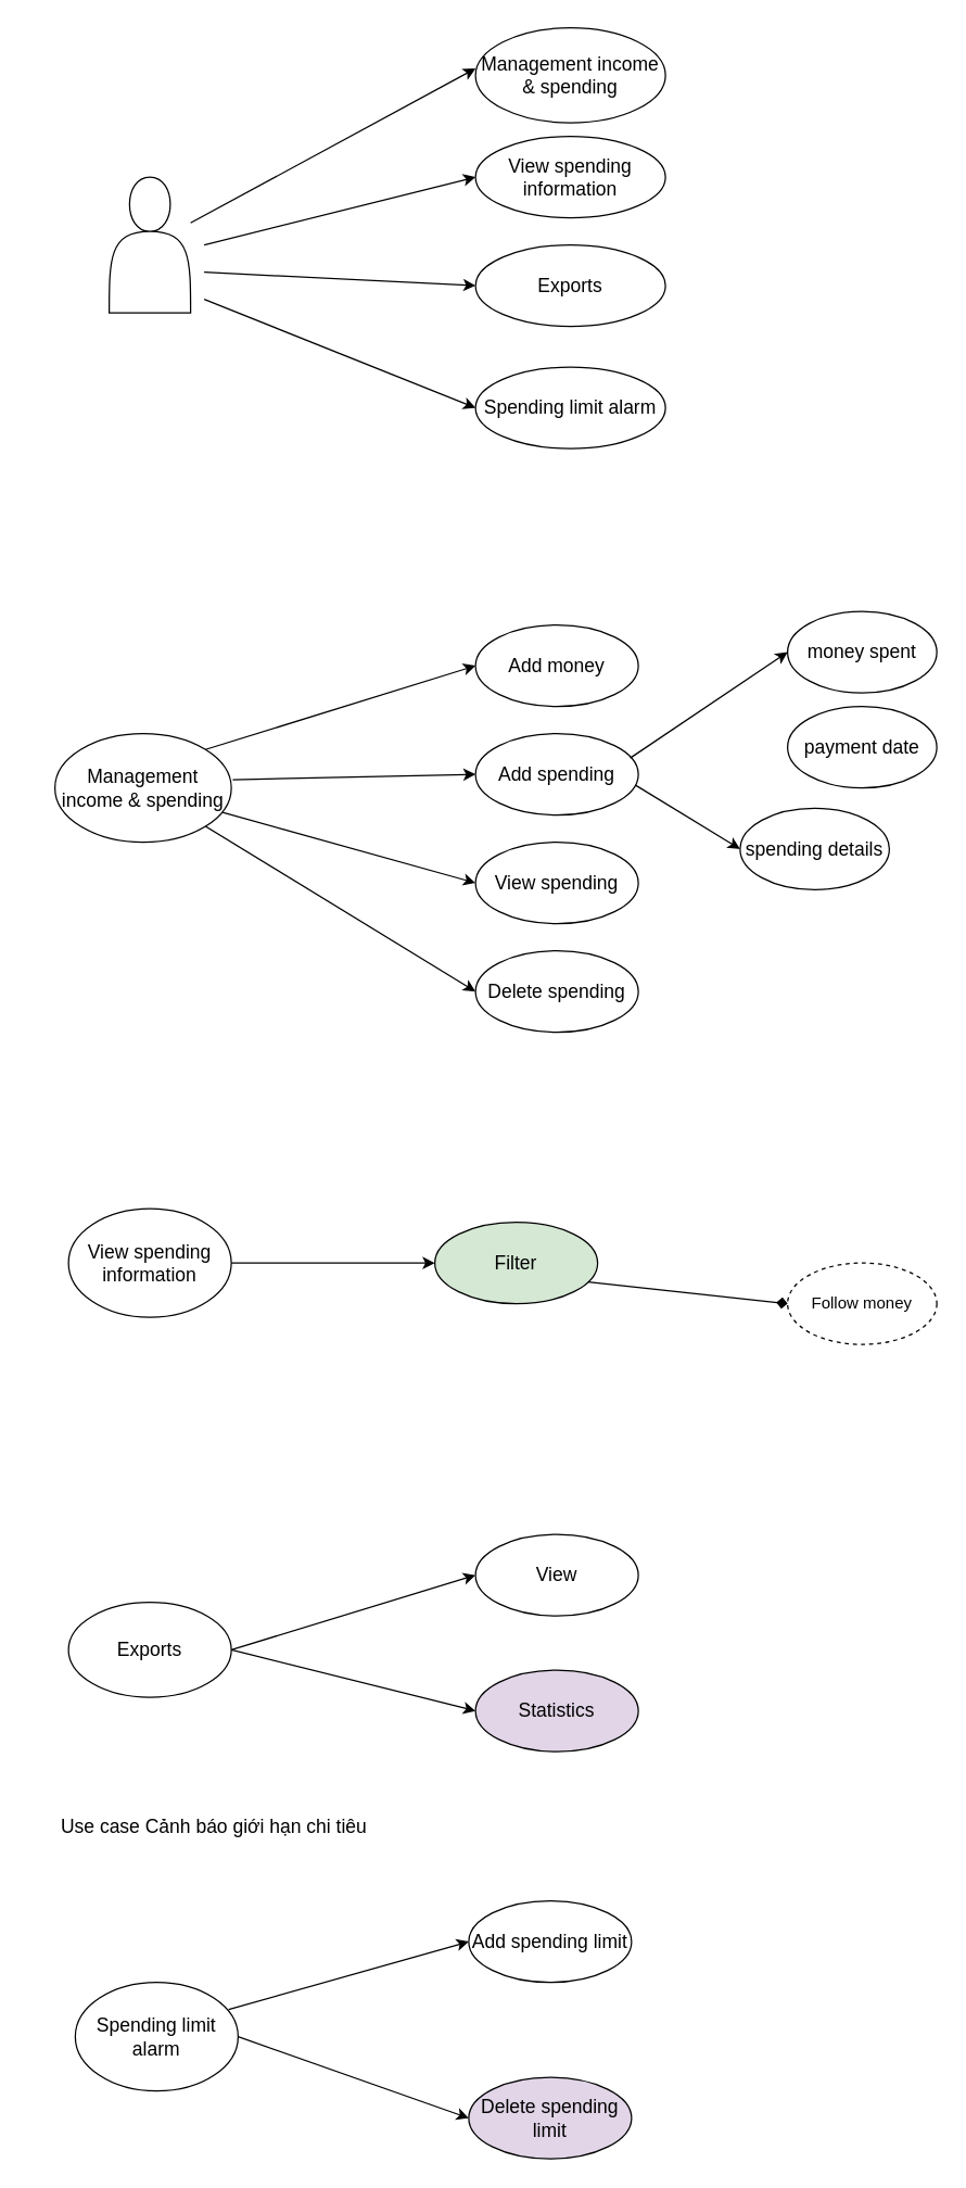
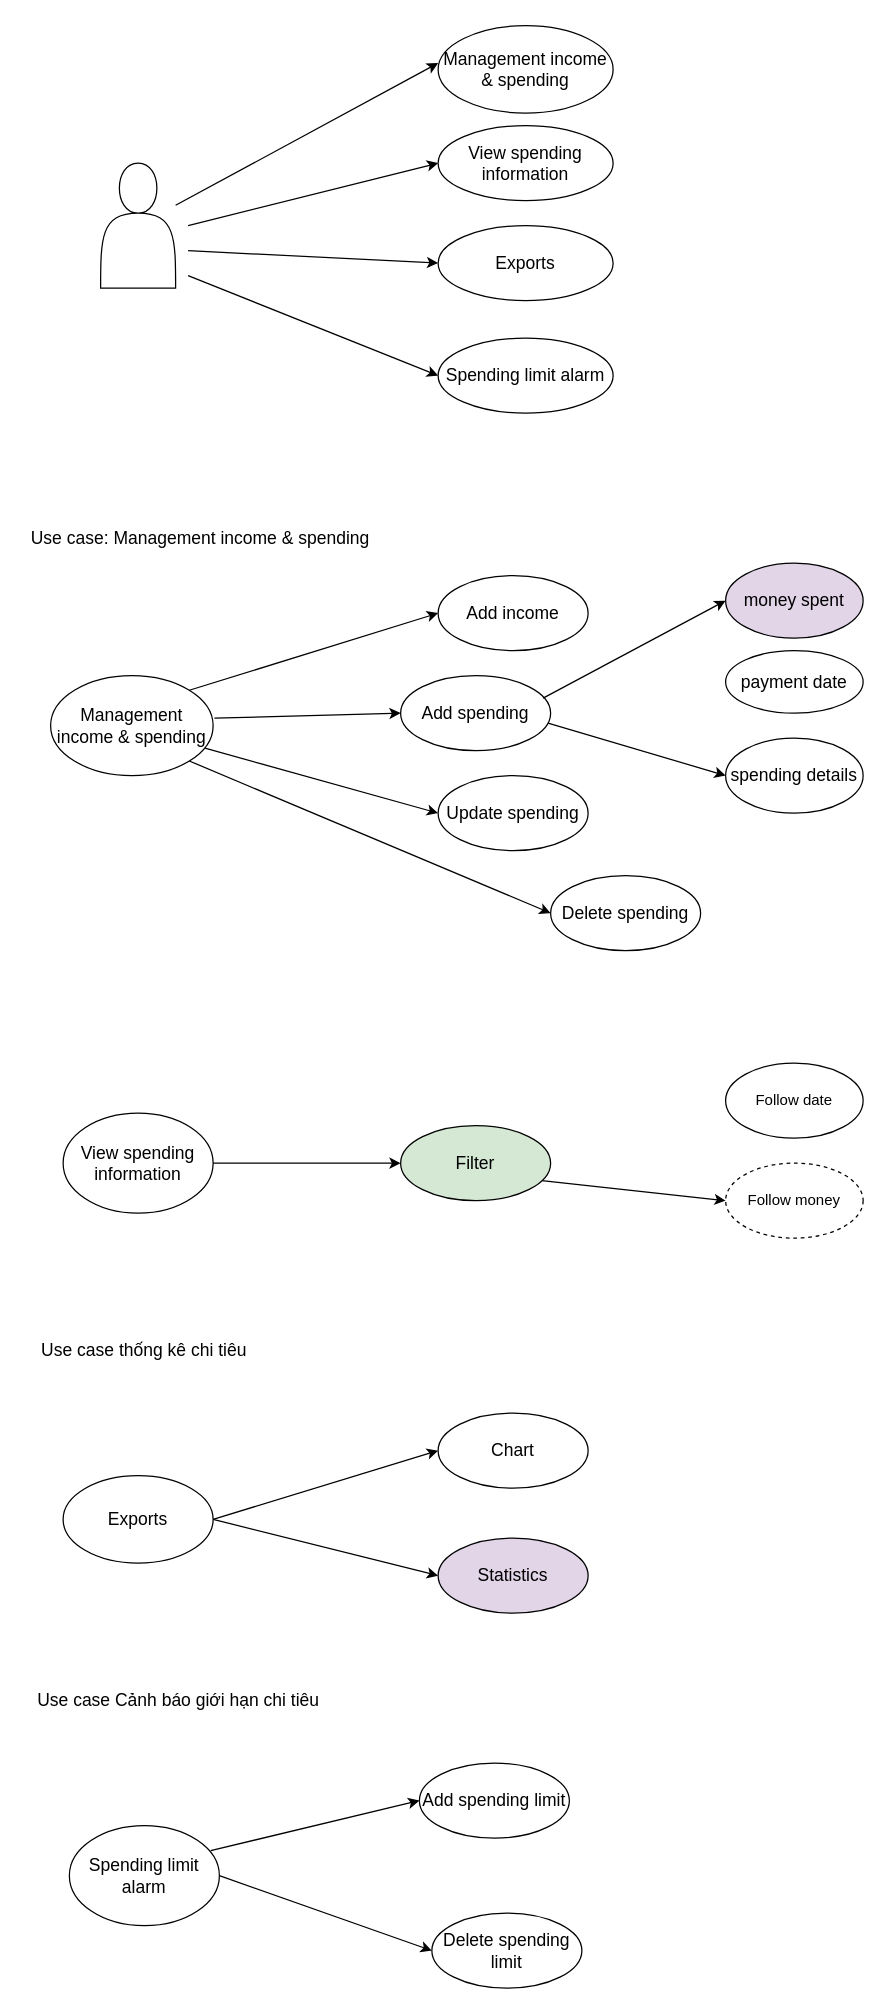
+ <mxCell id="12" value="&lt;span style=&quot;font-size: 14px&quot;&gt;Use case: Management income &amp;amp; spending&lt;/span&gt;" style="text;html=1;strokeColor=none;fillColor=none;align=center;verticalAlign=middle;whiteSpace=wrap;rounded=0;" parent="1" vertex="1"><mxGeometry x="20" y="420" width="280" height="20" as="geometry" /></mxCell>
- <mxCell id="18" value="&lt;font style=&quot;font-size: 14px&quot;&gt;money spent&lt;/font&gt;" style="ellipse;whiteSpace=wrap;html=1;" parent="1" vertex="1"><mxGeometry x="580" y="450" width="110" height="60" as="geometry" /></mxCell>
+ <mxCell id="18" value="&lt;font style=&quot;font-size: 14px&quot;&gt;money spent&lt;/font&gt;" style="ellipse;whiteSpace=wrap;html=1;fillColor=#e1d5e7;" parent="1" vertex="1"><mxGeometry x="580" y="450" width="110" height="60" as="geometry" /></mxCell>
- <mxCell id="14" value="&lt;font style=&quot;font-size: 14px&quot;&gt;Add money&lt;/font&gt;" style="ellipse;whiteSpace=wrap;html=1;" parent="1" vertex="1"><mxGeometry x="350" y="460" width="120" height="60" as="geometry" /></mxCell>
+ <mxCell id="14" value="&lt;font style=&quot;font-size: 14px&quot;&gt;Add income&lt;/font&gt;" style="ellipse;whiteSpace=wrap;html=1;" parent="1" vertex="1"><mxGeometry x="350" y="460" width="120" height="60" as="geometry" /></mxCell>
- <mxCell id="19" value="&lt;font style=&quot;font-size: 14px&quot;&gt;payment date&lt;/font&gt;" style="ellipse;whiteSpace=wrap;html=1;" parent="1" vertex="1"><mxGeometry x="580" y="520" width="110" height="60" as="geometry" /></mxCell>
+ <mxCell id="19" value="&lt;font style=&quot;font-size: 14px&quot;&gt;payment date&lt;/font&gt;" style="ellipse;whiteSpace=wrap;html=1;" parent="1" vertex="1"><mxGeometry x="580" y="520" width="110" height="50" as="geometry" /></mxCell>
- <mxCell id="15" value="&lt;font style=&quot;font-size: 14px&quot;&gt;Add spending&lt;/font&gt;" style="ellipse;whiteSpace=wrap;html=1;" parent="1" vertex="1"><mxGeometry x="350" y="540" width="120" height="60" as="geometry" /></mxCell>
+ <mxCell id="15" value="&lt;font style=&quot;font-size: 14px&quot;&gt;Add spending&lt;/font&gt;" style="ellipse;whiteSpace=wrap;html=1;" parent="1" vertex="1"><mxGeometry x="320" y="540" width="120" height="60" as="geometry" /></mxCell>
- <mxCell id="20" value="&lt;font style=&quot;font-size: 14px&quot;&gt;spending details&lt;/font&gt;" style="ellipse;whiteSpace=wrap;html=1;" parent="1" vertex="1"><mxGeometry x="545" y="595" width="110" height="60" as="geometry" /></mxCell>
+ <mxCell id="20" value="&lt;font style=&quot;font-size: 14px&quot;&gt;spending details&lt;/font&gt;" style="ellipse;whiteSpace=wrap;html=1;" parent="1" vertex="1"><mxGeometry x="580" y="590" width="110" height="60" as="geometry" /></mxCell>
- <mxCell id="22" value="&lt;font style=&quot;font-size: 14px&quot;&gt;View spending&lt;/font&gt;" style="ellipse;whiteSpace=wrap;html=1;" parent="1" vertex="1"><mxGeometry x="350" y="620" width="120" height="60" as="geometry" /></mxCell>
+ <mxCell id="22" value="&lt;font style=&quot;font-size: 14px&quot;&gt;Update spending&lt;/font&gt;" style="ellipse;whiteSpace=wrap;html=1;" parent="1" vertex="1"><mxGeometry x="350" y="620" width="120" height="60" as="geometry" /></mxCell>
- <mxCell id="24" value="&lt;font style=&quot;font-size: 14px&quot;&gt;Delete spending&lt;/font&gt;" style="ellipse;whiteSpace=wrap;html=1;" parent="1" vertex="1"><mxGeometry x="350" y="700" width="120" height="60" as="geometry" /></mxCell>
+ <mxCell id="24" value="&lt;font style=&quot;font-size: 14px&quot;&gt;Delete spending&lt;/font&gt;" style="ellipse;whiteSpace=wrap;html=1;" parent="1" vertex="1"><mxGeometry x="440" y="700" width="120" height="60" as="geometry" /></mxCell>
+ <mxCell id="29" value="Follow date" style="ellipse;whiteSpace=wrap;html=1;" parent="1" vertex="1"><mxGeometry x="580" y="850" width="110" height="60" as="geometry" /></mxCell>
- <mxCell id="43" value="" style="endArrow=diamond;html=1;entryX=0;entryY=0.5;entryDx=0;entryDy=0;exitX=0.942;exitY=0.733;exitDx=0;exitDy=0;exitPerimeter=0;" edge="1" parent="1" target="42" source="28"><mxGeometry width="50" height="50" relative="1" as="geometry"><mxPoint x="437" y="946" as="sourcePoint" /><mxPoint x="400" y="990" as="targetPoint" /></mxGeometry></mxCell>
+ <mxCell id="43" value="" style="endArrow=classic;html=1;entryX=0;entryY=0.5;entryDx=0;entryDy=0;exitX=0.942;exitY=0.733;exitDx=0;exitDy=0;exitPerimeter=0;" edge="1" parent="1" target="42" source="28"><mxGeometry width="50" height="50" relative="1" as="geometry"><mxPoint x="437" y="946" as="sourcePoint" /><mxPoint x="400" y="990" as="targetPoint" /></mxGeometry></mxCell>
+ <mxCell id="30" value="&lt;font style=&quot;font-size: 14px&quot;&gt;Use case thống kê chi tiêu&lt;/font&gt;" style="text;html=1;strokeColor=none;fillColor=none;align=center;verticalAlign=middle;whiteSpace=wrap;rounded=0;" parent="1" vertex="1"><mxGeometry x="30" y="1070" width="170" height="20" as="geometry" /></mxCell>
- <mxCell id="33" value="&lt;font style=&quot;font-size: 14px&quot;&gt;View&lt;/font&gt;" style="ellipse;whiteSpace=wrap;html=1;" parent="1" vertex="1"><mxGeometry x="350" y="1130" width="120" height="60" as="geometry" /></mxCell>
+ <mxCell id="33" value="&lt;font style=&quot;font-size: 14px&quot;&gt;Chart&lt;/font&gt;" style="ellipse;whiteSpace=wrap;html=1;" parent="1" vertex="1"><mxGeometry x="350" y="1130" width="120" height="60" as="geometry" /></mxCell>
- <mxCell id="36" value="&lt;font style=&quot;font-size: 14px&quot;&gt;Use case Cảnh báo giới hạn chi tiêu&lt;/font&gt;" style="text;html=1;strokeColor=none;fillColor=none;align=center;verticalAlign=middle;whiteSpace=wrap;rounded=0;" parent="1" vertex="1"><mxGeometry x="40" y="1335" width="235" height="20" as="geometry" /></mxCell>
+ <mxCell id="36" value="&lt;font style=&quot;font-size: 14px&quot;&gt;Use case Cảnh báo giới hạn chi tiêu&lt;/font&gt;" style="text;html=1;strokeColor=none;fillColor=none;align=center;verticalAlign=middle;whiteSpace=wrap;rounded=0;" parent="1" vertex="1"><mxGeometry x="25" y="1350" width="235" height="20" as="geometry" /></mxCell>
- <mxCell id="39" value="&lt;font style=&quot;font-size: 14px&quot;&gt;Add spending limit&lt;/font&gt;" style="ellipse;whiteSpace=wrap;html=1;" parent="1" vertex="1"><mxGeometry x="345" y="1400" width="120" height="60" as="geometry" /></mxCell>
+ <mxCell id="39" value="&lt;font style=&quot;font-size: 14px&quot;&gt;Add spending limit&lt;/font&gt;" style="ellipse;whiteSpace=wrap;html=1;" parent="1" vertex="1"><mxGeometry x="335" y="1410" width="120" height="60" as="geometry" /></mxCell>
- <mxCell id="40" value="&lt;font style=&quot;font-size: 14px&quot;&gt;Delete spending limit&lt;/font&gt;" style="ellipse;whiteSpace=wrap;html=1;fillColor=#e1d5e7;" parent="1" vertex="1"><mxGeometry x="345" y="1530" width="120" height="60" as="geometry" /></mxCell>
+ <mxCell id="40" value="&lt;font style=&quot;font-size: 14px&quot;&gt;Delete spending limit&lt;/font&gt;" style="ellipse;whiteSpace=wrap;html=1;" parent="1" vertex="1"><mxGeometry x="345" y="1530" width="120" height="60" as="geometry" /></mxCell>
